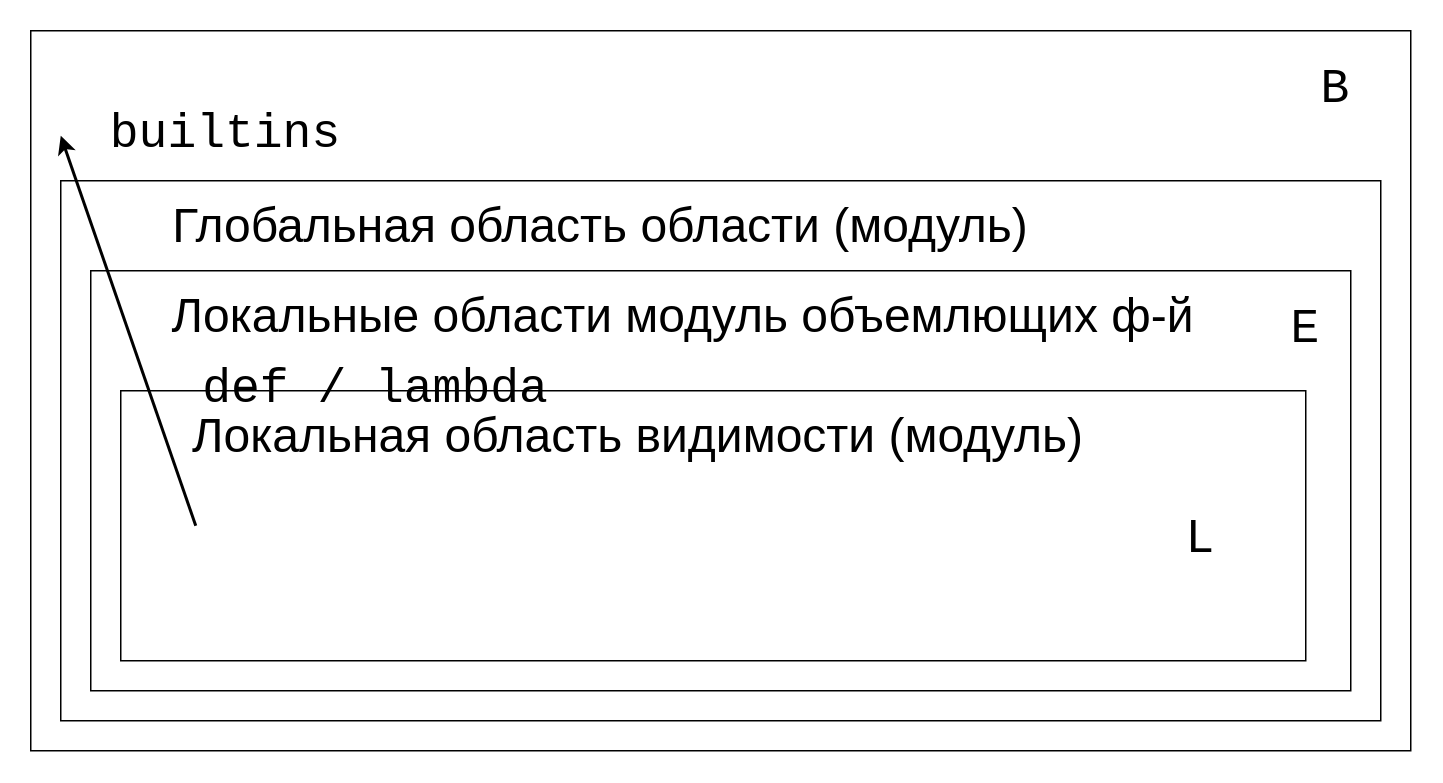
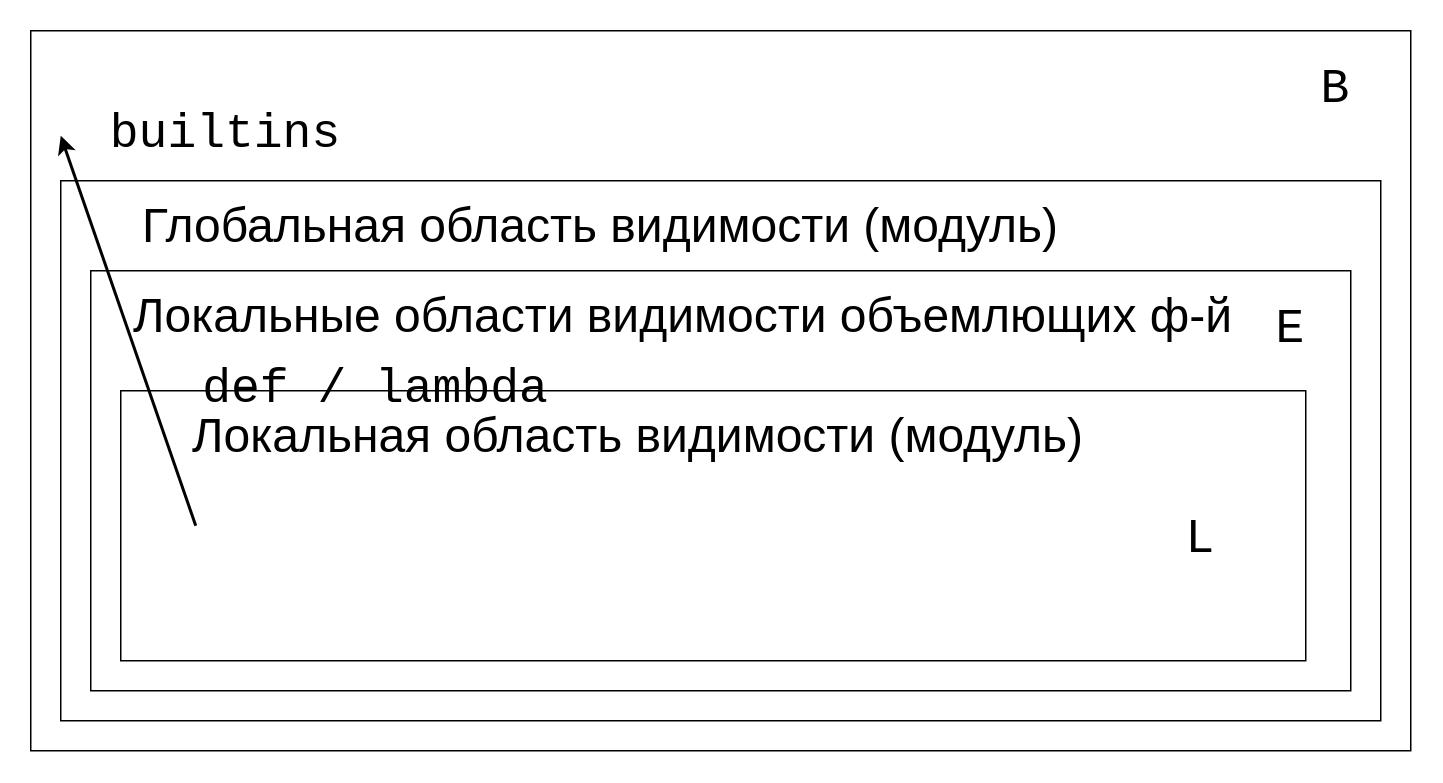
- <mxCell id="5" value="Глобальная область области (модуль)" style="text;html=1;strokeColor=none;fillColor=none;align=center;verticalAlign=middle;whiteSpace=wrap;rounded=0;fontSize=32;" parent="1" vertex="1"><mxGeometry x="60" y="130" width="680" height="40" as="geometry" /></mxCell>
+ <mxCell id="5" value="Глобальная область видимости (модуль)" style="text;html=1;strokeColor=none;fillColor=none;align=center;verticalAlign=middle;whiteSpace=wrap;rounded=0;fontSize=32;" parent="1" vertex="1"><mxGeometry x="60" y="130" width="680" height="40" as="geometry" /></mxCell>
- <mxCell id="7" value="Локальные области модуль объемлющих ф-й" style="text;html=1;strokeColor=none;fillColor=none;align=center;verticalAlign=middle;whiteSpace=wrap;rounded=0;fontSize=32;" parent="1" vertex="1"><mxGeometry x="70" y="190" width="770" height="40" as="geometry" /></mxCell>
+ <mxCell id="7" value="Локальные области видимости объемлющих ф-й" style="text;html=1;strokeColor=none;fillColor=none;align=center;verticalAlign=middle;whiteSpace=wrap;rounded=0;fontSize=32;" parent="1" vertex="1"><mxGeometry x="70" y="190" width="770" height="40" as="geometry" /></mxCell>
- <mxCell id="12" value="E" style="text;html=1;strokeColor=none;fillColor=none;align=center;verticalAlign=middle;whiteSpace=wrap;rounded=0;fontFamily=Courier New;fontSize=32;" parent="1" vertex="1"><mxGeometry x="850" y="210" width="40" height="20" as="geometry" /></mxCell>
+ <mxCell id="12" value="E" style="text;html=1;strokeColor=none;fillColor=none;align=center;verticalAlign=middle;whiteSpace=wrap;rounded=0;fontFamily=Courier New;fontSize=32;" parent="1" vertex="1"><mxGeometry x="840" y="210" width="40" height="20" as="geometry" /></mxCell>
